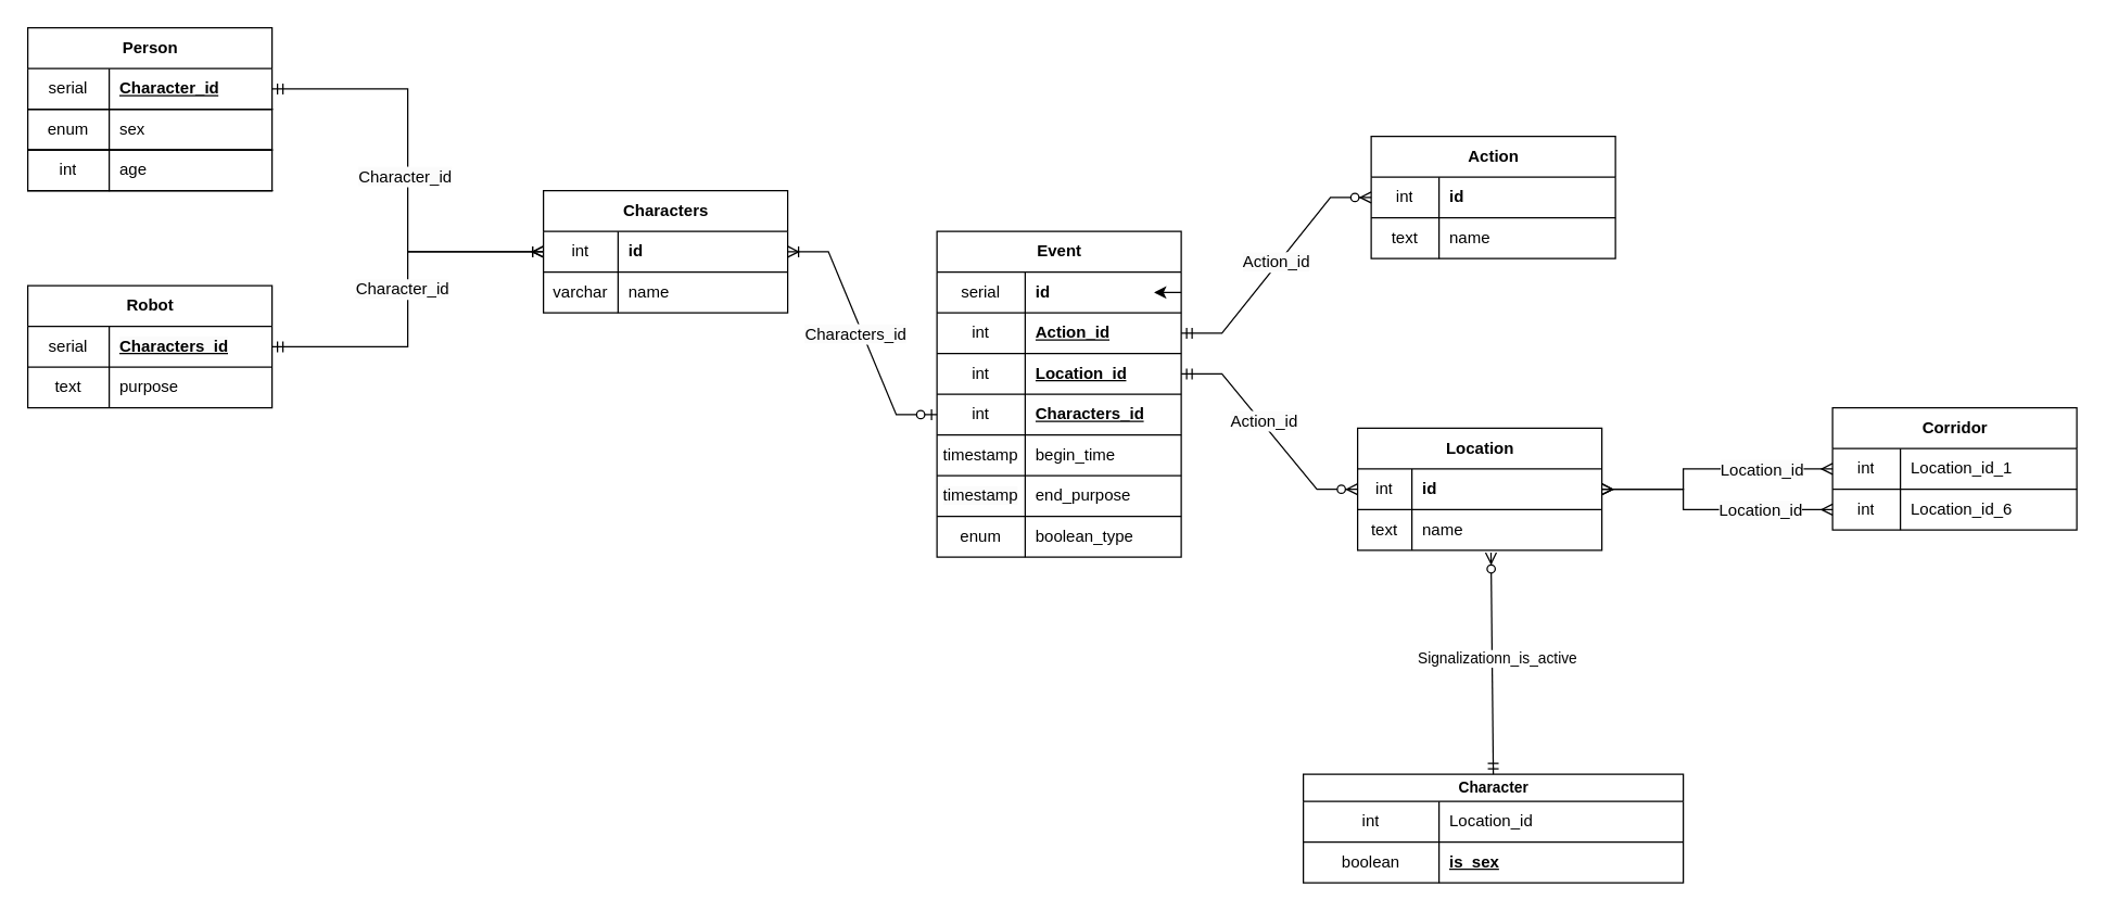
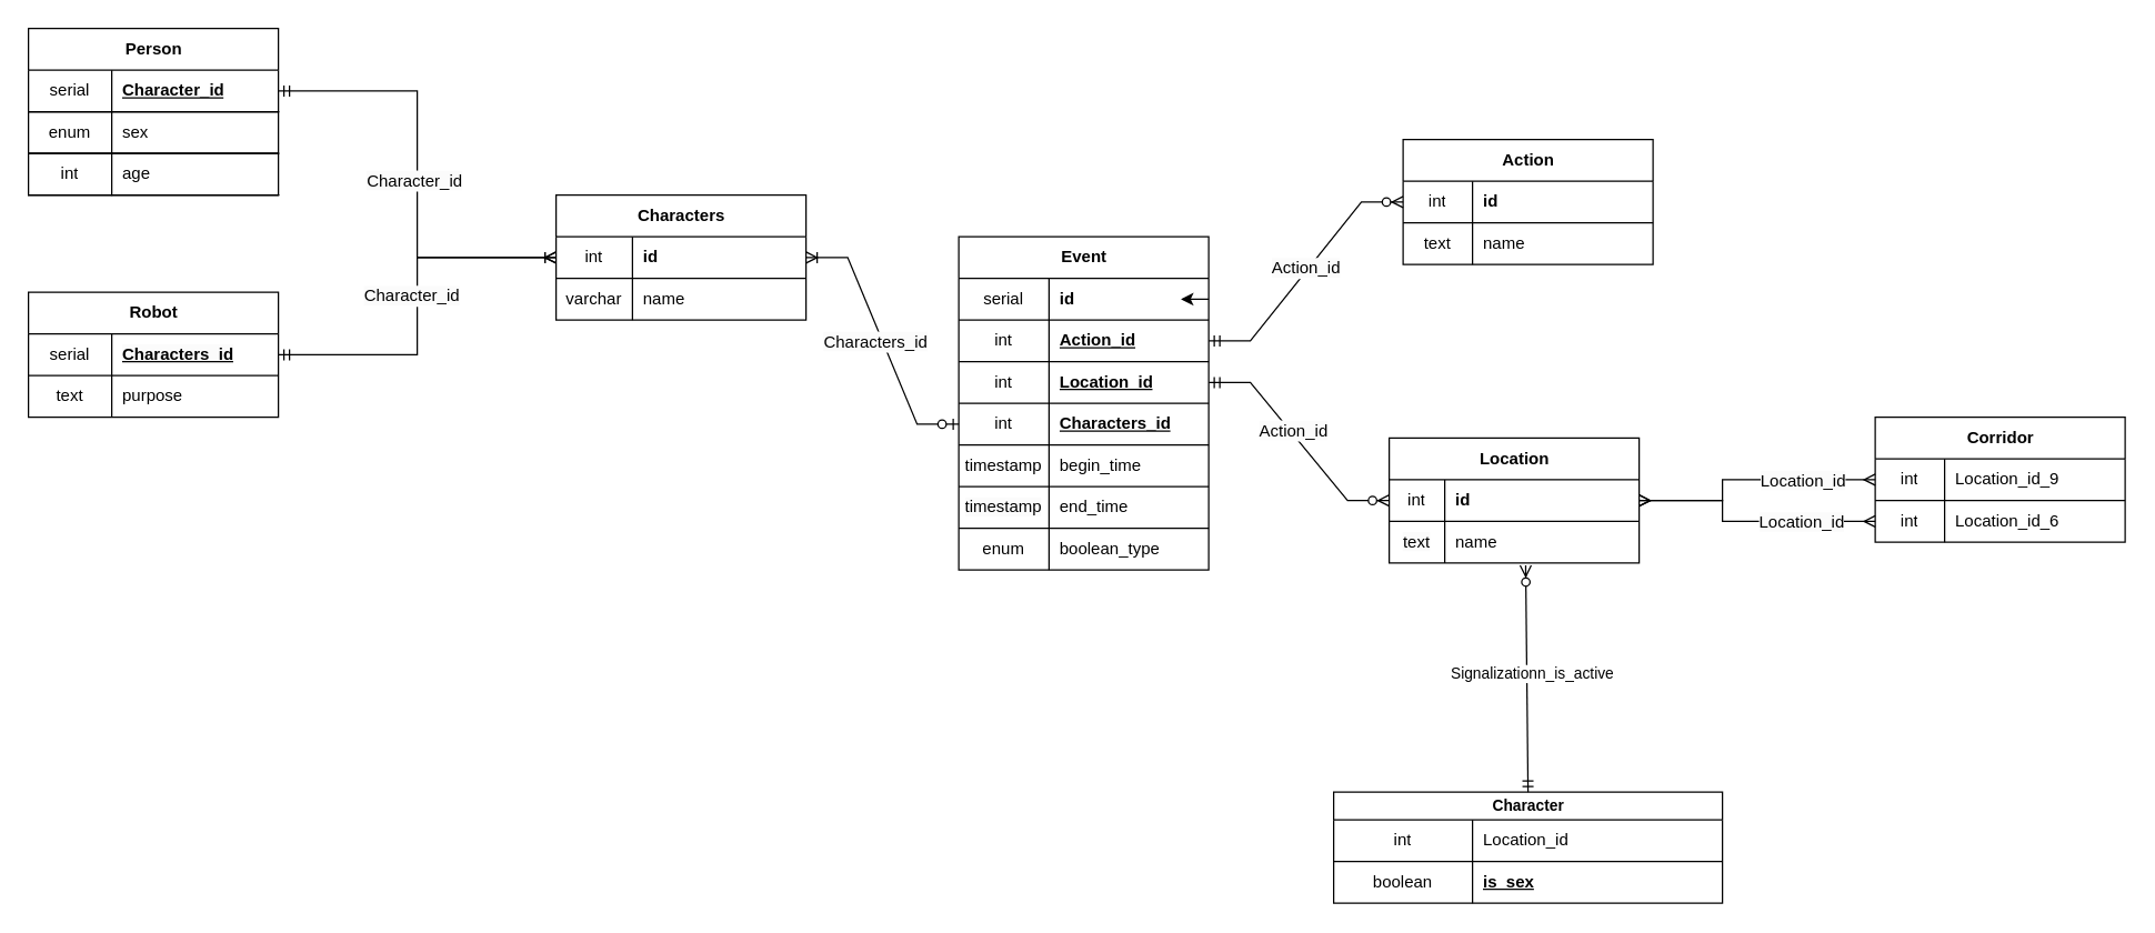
- <mxCell id="36" value="Location_id_1" style="shape=partialRectangle;connectable=0;fillColor=none;top=0;left=0;bottom=0;right=0;align=left;spacingLeft=6;overflow=hidden;whiteSpace=wrap;html=1;" parent="34" vertex="1"><mxGeometry x="50" width="130" height="30" as="geometry"><mxRectangle width="130" height="30" as="alternateBounds" /></mxGeometry></mxCell>
+ <mxCell id="36" value="Location_id_9" style="shape=partialRectangle;connectable=0;fillColor=none;top=0;left=0;bottom=0;right=0;align=left;spacingLeft=6;overflow=hidden;whiteSpace=wrap;html=1;" parent="34" vertex="1"><mxGeometry x="50" width="130" height="30" as="geometry"><mxRectangle width="130" height="30" as="alternateBounds" /></mxGeometry></mxCell>
- <mxCell id="21" value="end_purpose" style="shape=partialRectangle;connectable=0;fillColor=none;top=0;left=0;bottom=0;right=0;align=left;spacingLeft=6;overflow=hidden;whiteSpace=wrap;html=1;" vertex="1" parent="19"><mxGeometry x="65" width="115" height="30" as="geometry"><mxRectangle width="115" height="30" as="alternateBounds" /></mxGeometry></mxCell>
+ <mxCell id="21" value="end_time" style="shape=partialRectangle;connectable=0;fillColor=none;top=0;left=0;bottom=0;right=0;align=left;spacingLeft=6;overflow=hidden;whiteSpace=wrap;html=1;" vertex="1" parent="19"><mxGeometry x="65" width="115" height="30" as="geometry"><mxRectangle width="115" height="30" as="alternateBounds" /></mxGeometry></mxCell>
